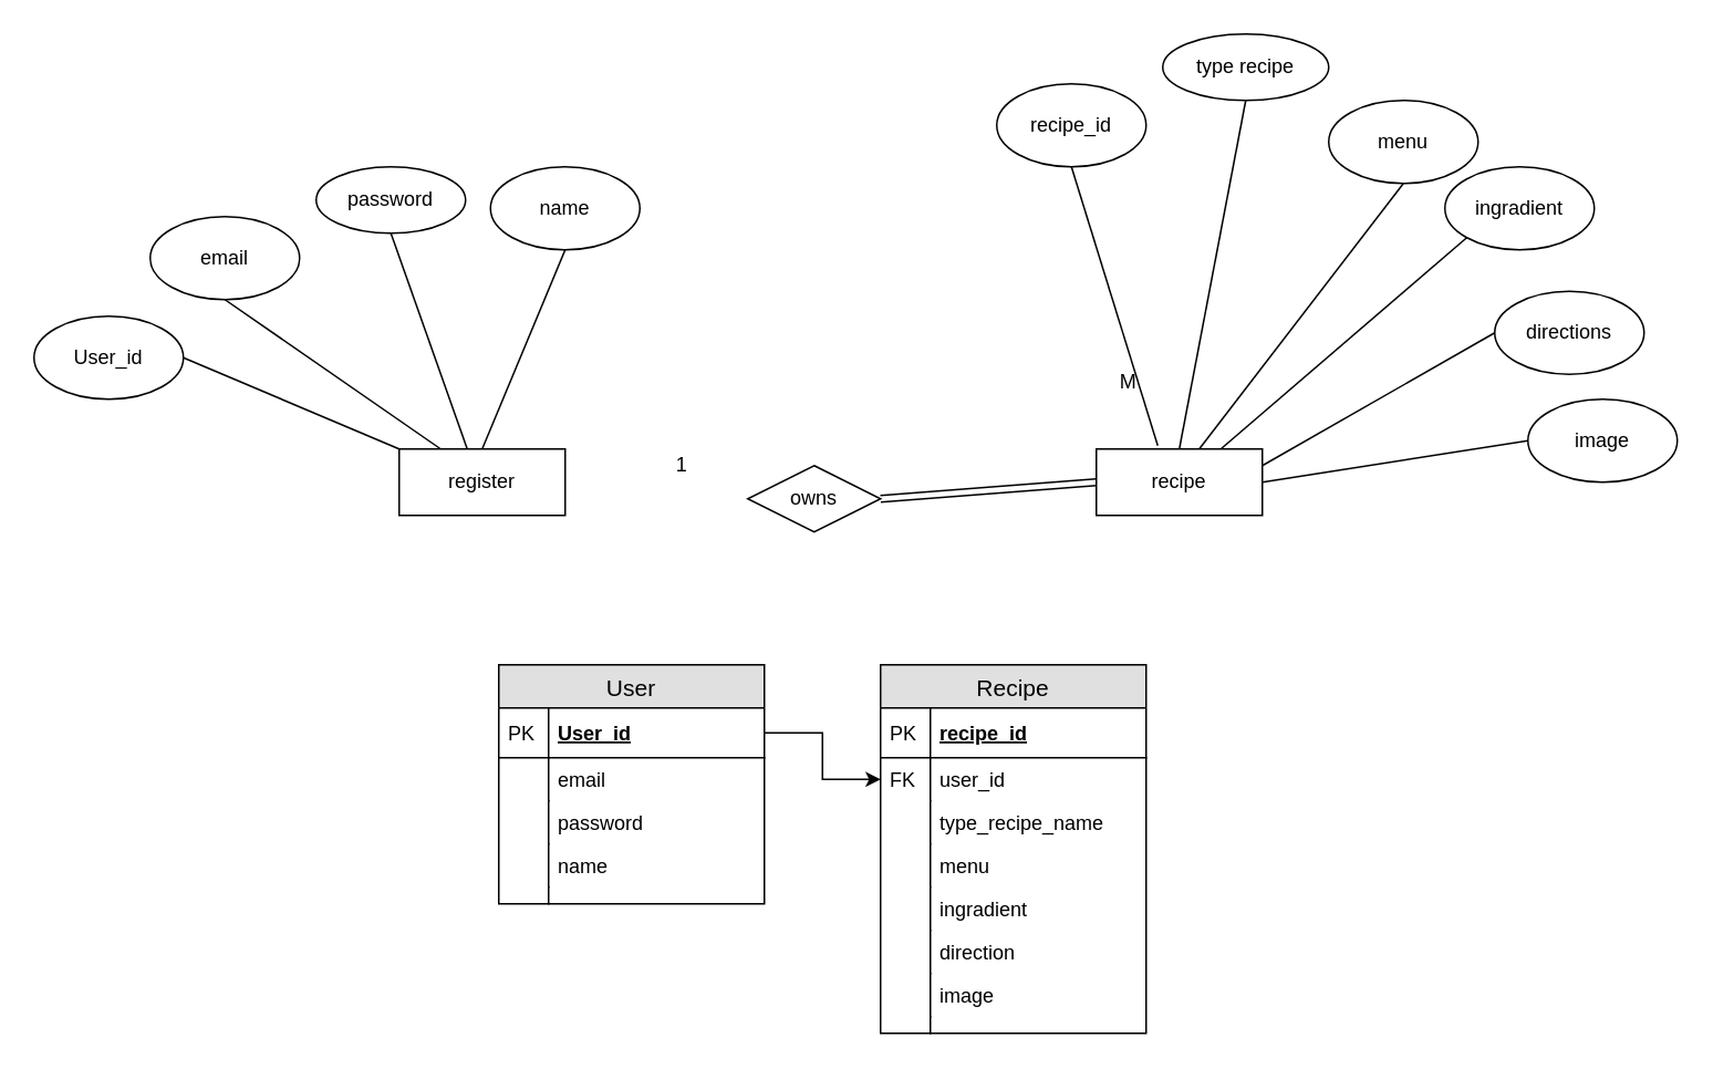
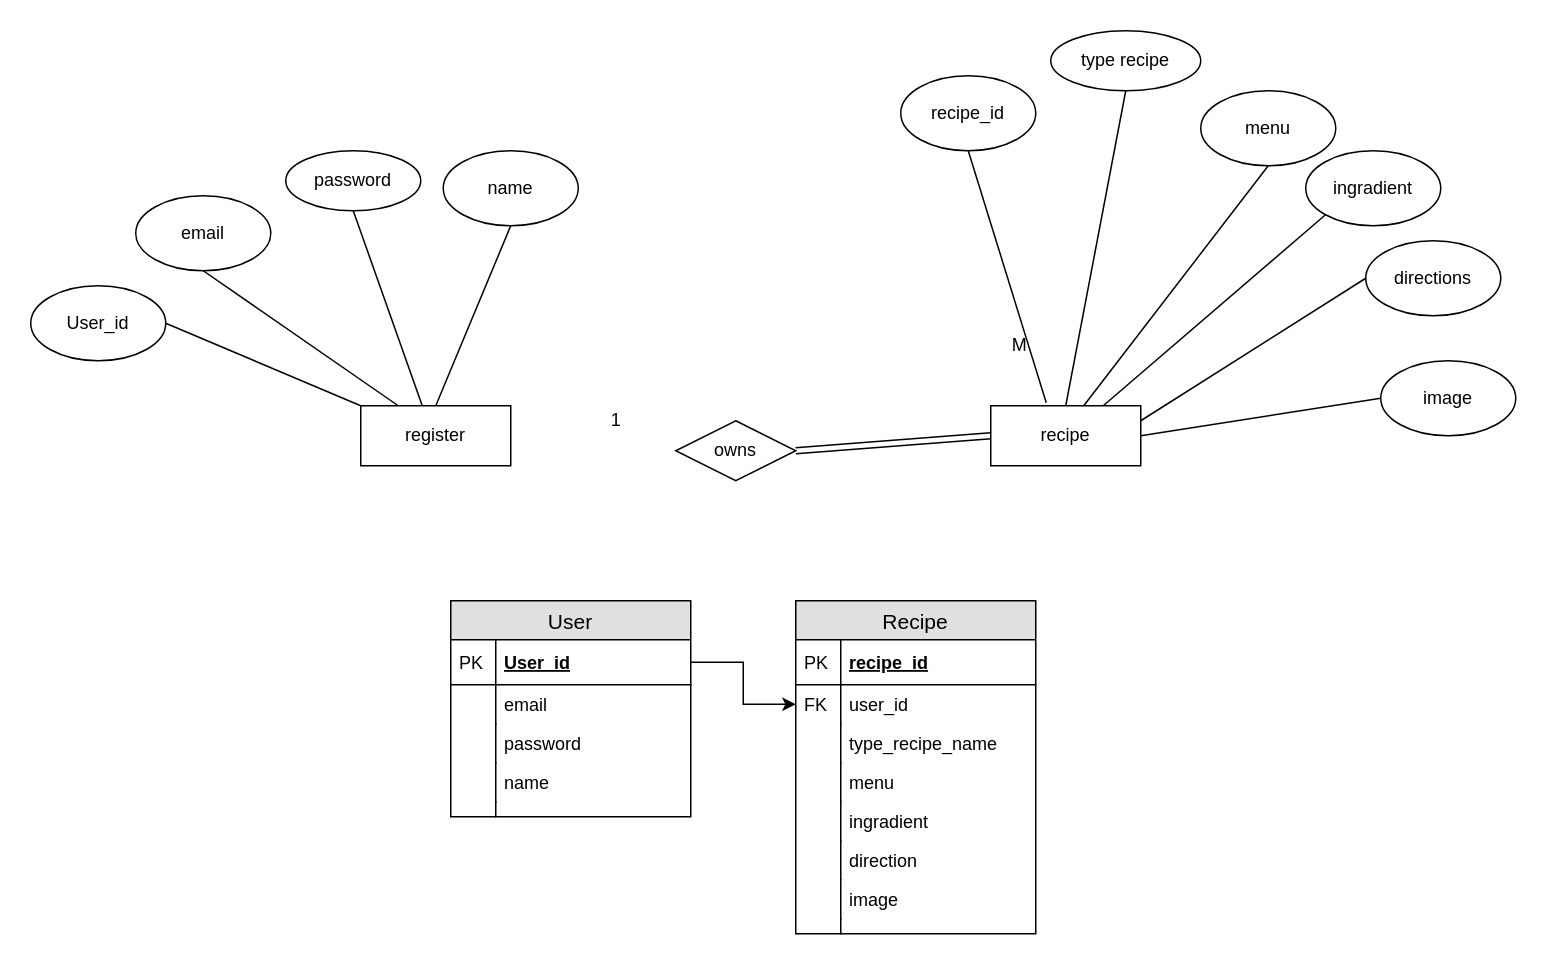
- <mxCell id="16" value="directions" style="ellipse;whiteSpace=wrap;html=1;" parent="1" vertex="1"><mxGeometry x="900" y="175" width="90" height="50" as="geometry" /></mxCell>
+ <mxCell id="16" value="directions" style="ellipse;whiteSpace=wrap;html=1;" parent="1" vertex="1"><mxGeometry x="910" y="160" width="90" height="50" as="geometry" /></mxCell>
